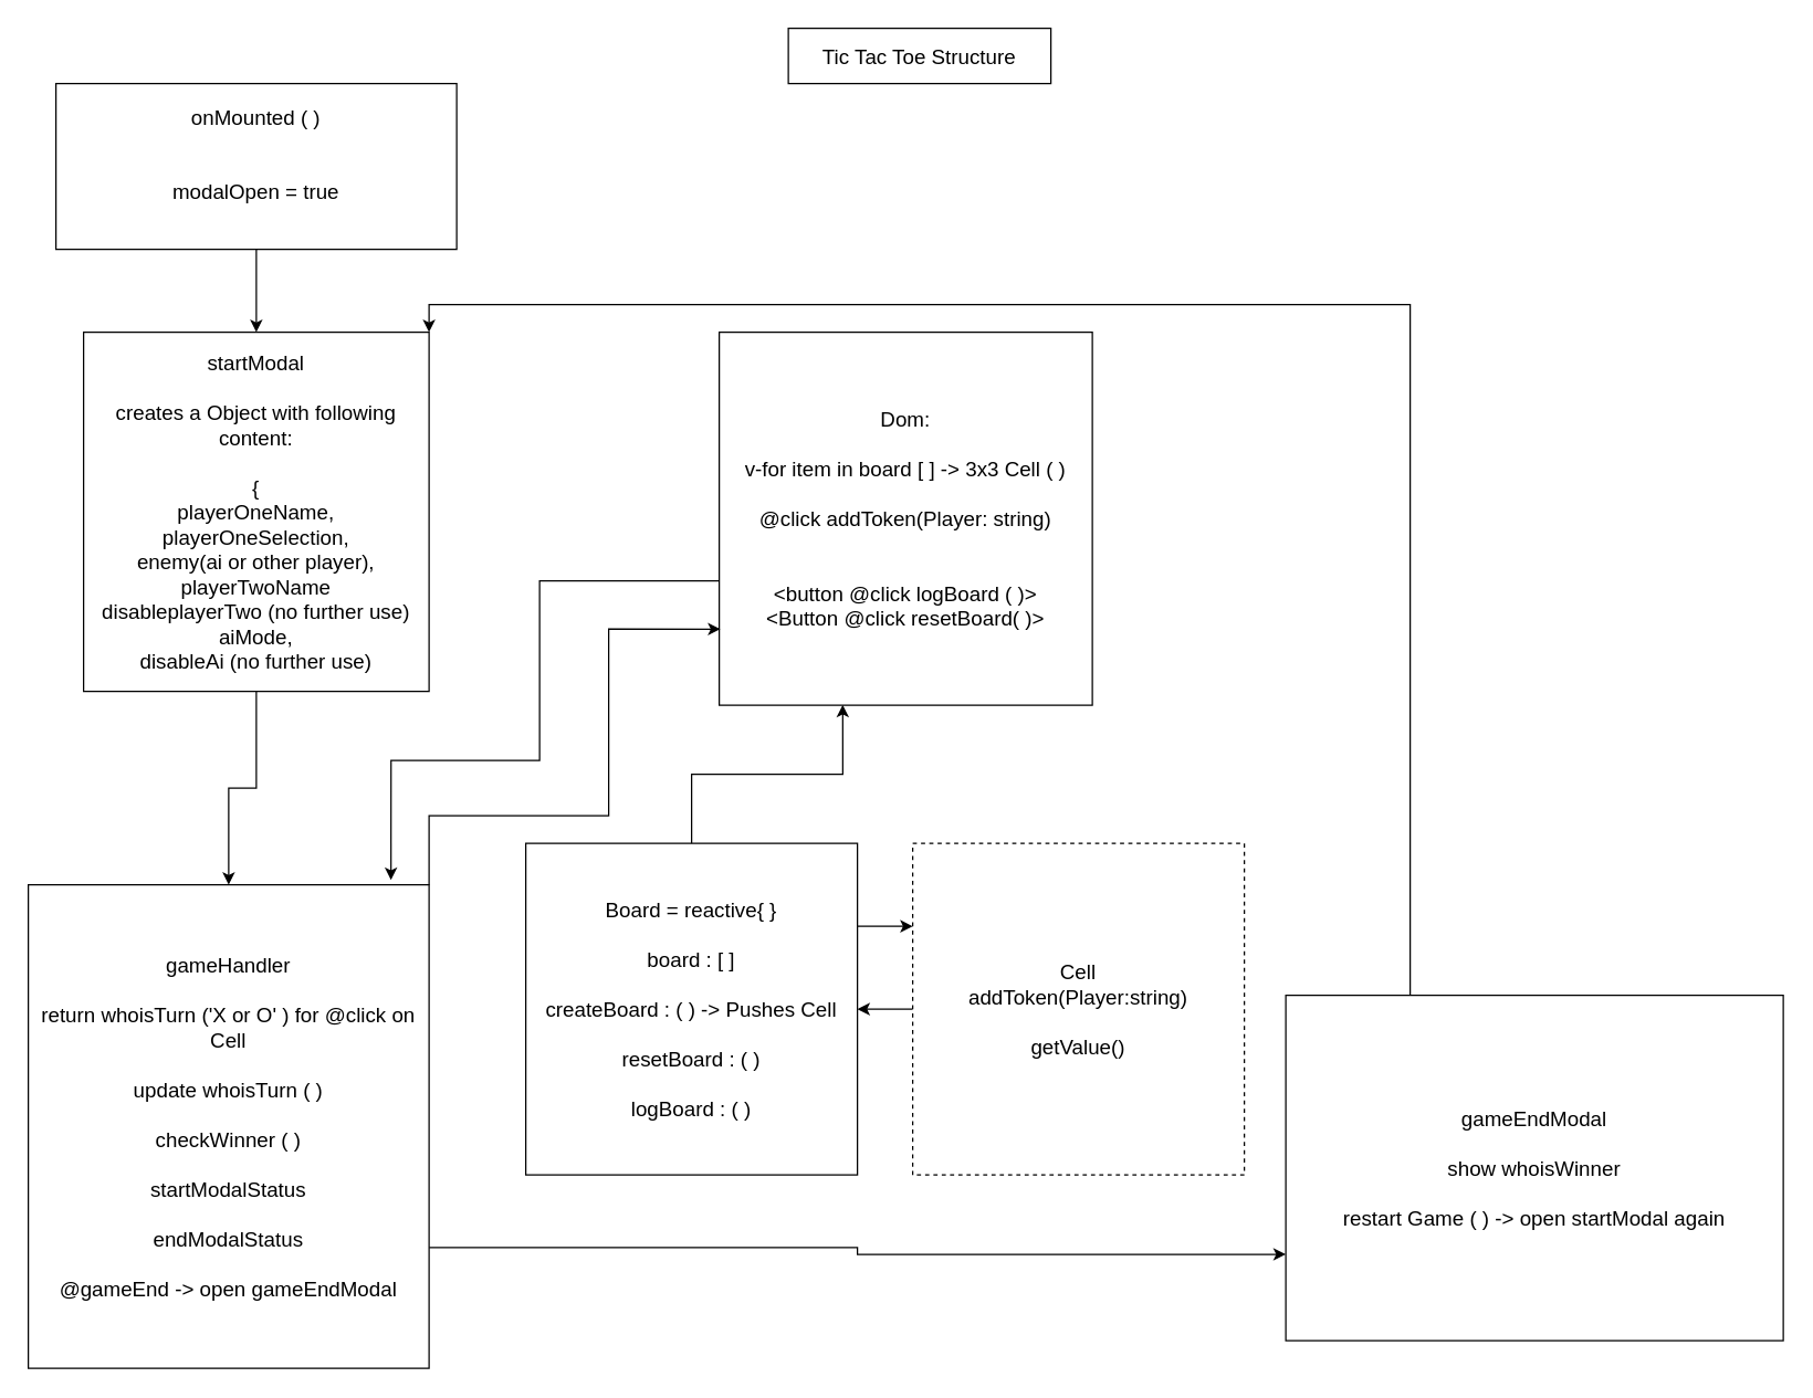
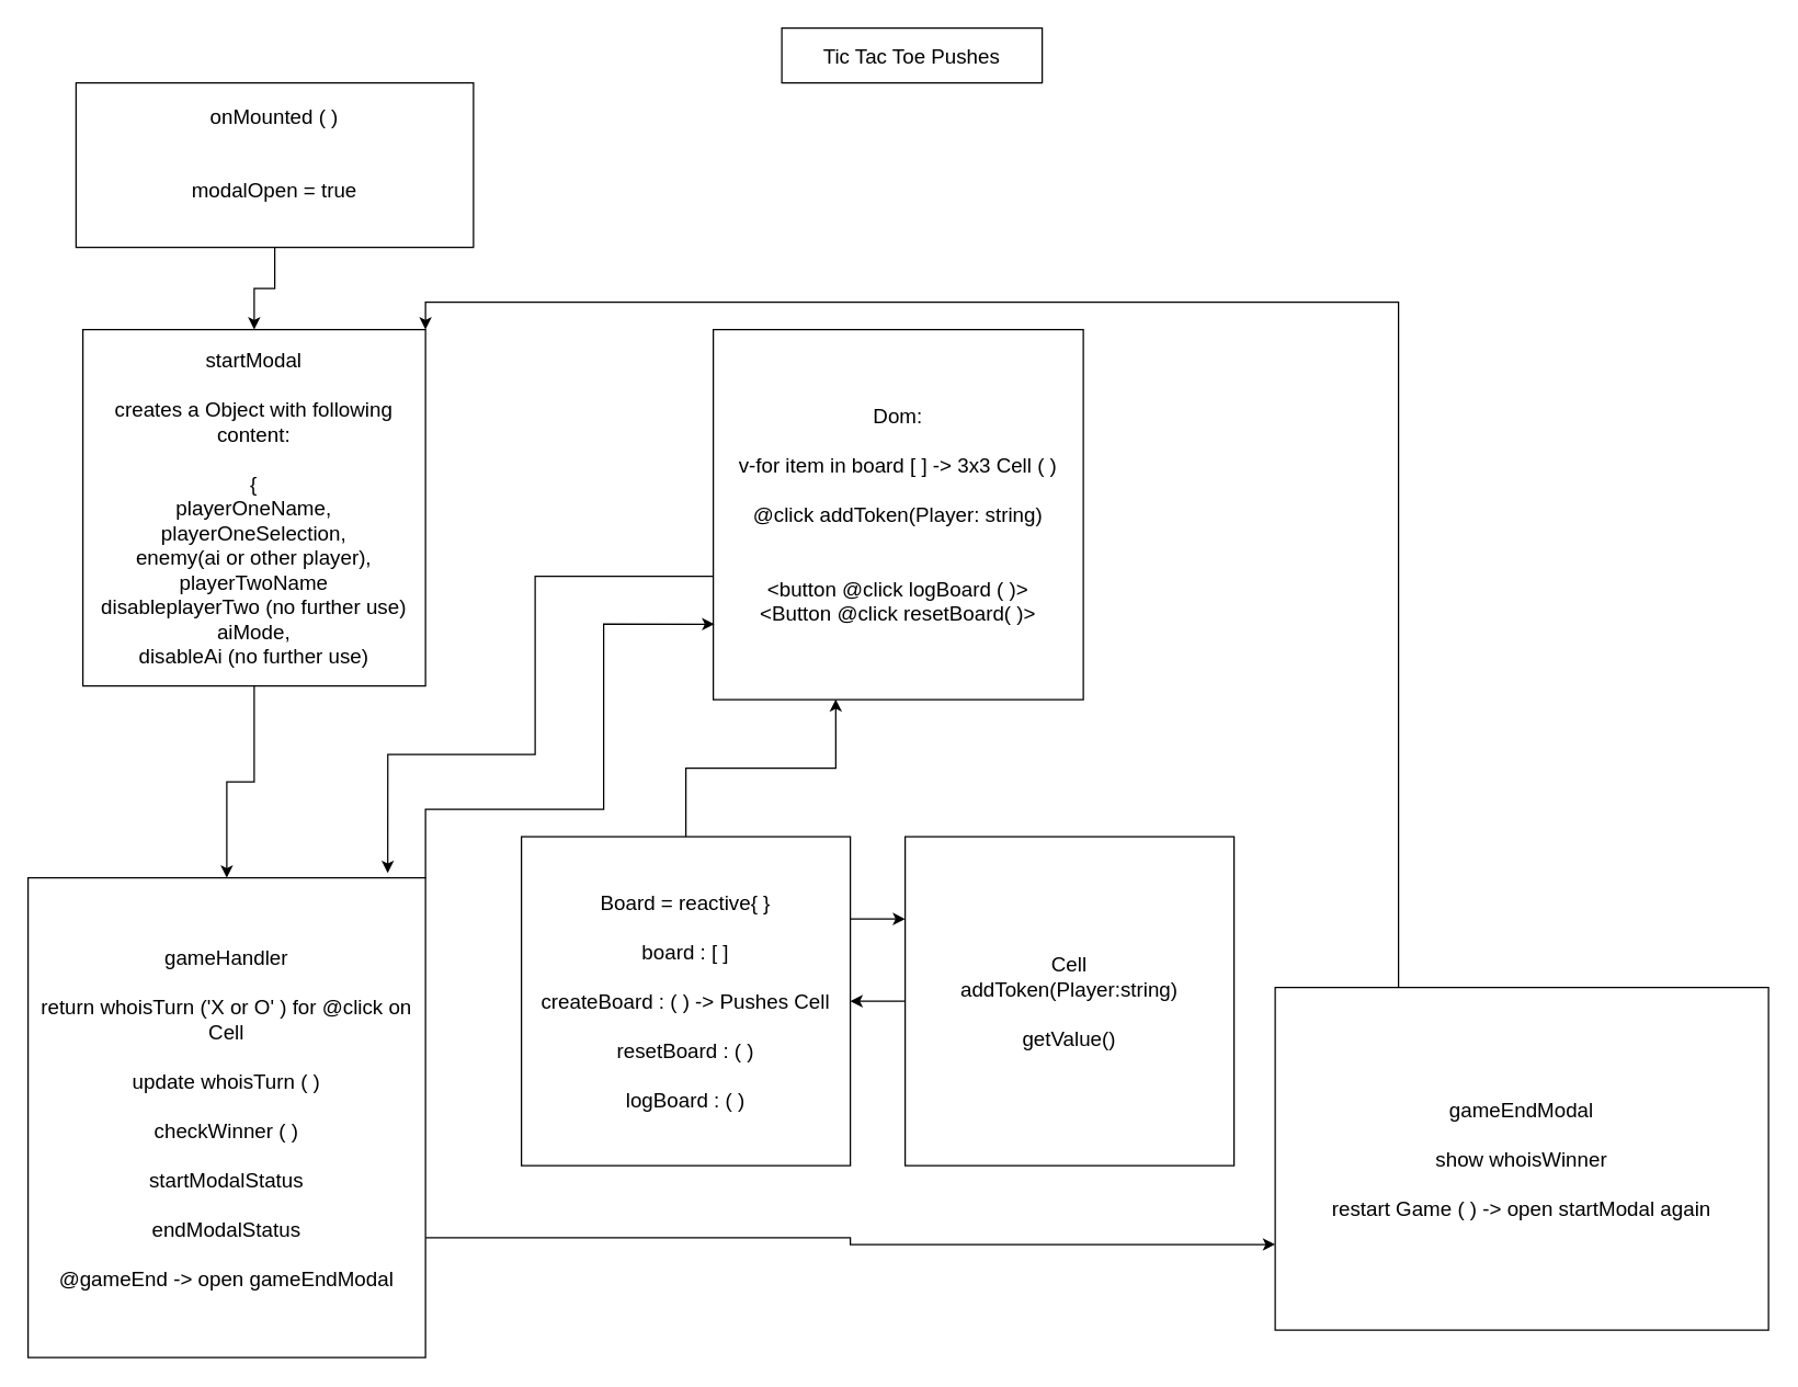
- <mxCell id="2" value="Tic Tac Toe Structure" style="rounded=0;whiteSpace=wrap;html=1;movable=1;resizable=1;rotatable=1;deletable=1;editable=1;locked=0;connectable=1;fontSize=15;" parent="1" vertex="1"><mxGeometry x="570" y="20" width="190" height="40" as="geometry" /></mxCell>
+ <mxCell id="2" value="Tic Tac Toe Pushes" style="rounded=0;whiteSpace=wrap;html=1;movable=1;resizable=1;rotatable=1;deletable=1;editable=1;locked=0;connectable=1;fontSize=15;" parent="1" vertex="1"><mxGeometry x="570" y="20" width="190" height="40" as="geometry" /></mxCell>
- <mxCell id="11" value="onMounted ( ) &lt;br style=&quot;font-size: 15px;&quot;&gt;&lt;br style=&quot;font-size: 15px;&quot;&gt;&lt;div&gt;&lt;br&gt;&lt;/div&gt;&lt;div&gt;modalOpen = true&lt;/div&gt;&lt;div&gt;&lt;br&gt;&lt;/div&gt;" style="rounded=1;whiteSpace=wrap;html=1;direction=south;fontSize=15;arcSize=0;" parent="1" vertex="1"><mxGeometry x="40" y="60" width="290" height="120" as="geometry" /></mxCell>
+ <mxCell id="11" value="onMounted ( ) &lt;br style=&quot;font-size: 15px;&quot;&gt;&lt;br style=&quot;font-size: 15px;&quot;&gt;&lt;div&gt;&lt;br&gt;&lt;/div&gt;&lt;div&gt;modalOpen = true&lt;/div&gt;&lt;div&gt;&lt;br&gt;&lt;/div&gt;" style="rounded=1;whiteSpace=wrap;html=1;direction=south;fontSize=15;arcSize=0;" parent="1" vertex="1"><mxGeometry x="55" y="60" width="290" height="120" as="geometry" /></mxCell>
- <mxCell id="4" value="&lt;div style=&quot;font-size: 15px;&quot;&gt;Cell&lt;/div&gt;&lt;div style=&quot;font-size: 15px;&quot;&gt;addToken(Player:string)&lt;br style=&quot;font-size: 15px;&quot;&gt;&lt;br style=&quot;font-size: 15px;&quot;&gt;getValue()&lt;br style=&quot;font-size: 15px;&quot;&gt;&lt;/div&gt;" style="whiteSpace=wrap;html=1;aspect=fixed;fontSize=15;dashed=1;" parent="1" vertex="1"><mxGeometry x="660" y="610" width="240" height="240" as="geometry" /></mxCell>
+ <mxCell id="4" value="&lt;div style=&quot;font-size: 15px;&quot;&gt;Cell&lt;/div&gt;&lt;div style=&quot;font-size: 15px;&quot;&gt;addToken(Player:string)&lt;br style=&quot;font-size: 15px;&quot;&gt;&lt;br style=&quot;font-size: 15px;&quot;&gt;getValue()&lt;br style=&quot;font-size: 15px;&quot;&gt;&lt;/div&gt;" style="whiteSpace=wrap;html=1;aspect=fixed;fontSize=15;" parent="1" vertex="1"><mxGeometry x="660" y="610" width="240" height="240" as="geometry" /></mxCell>
